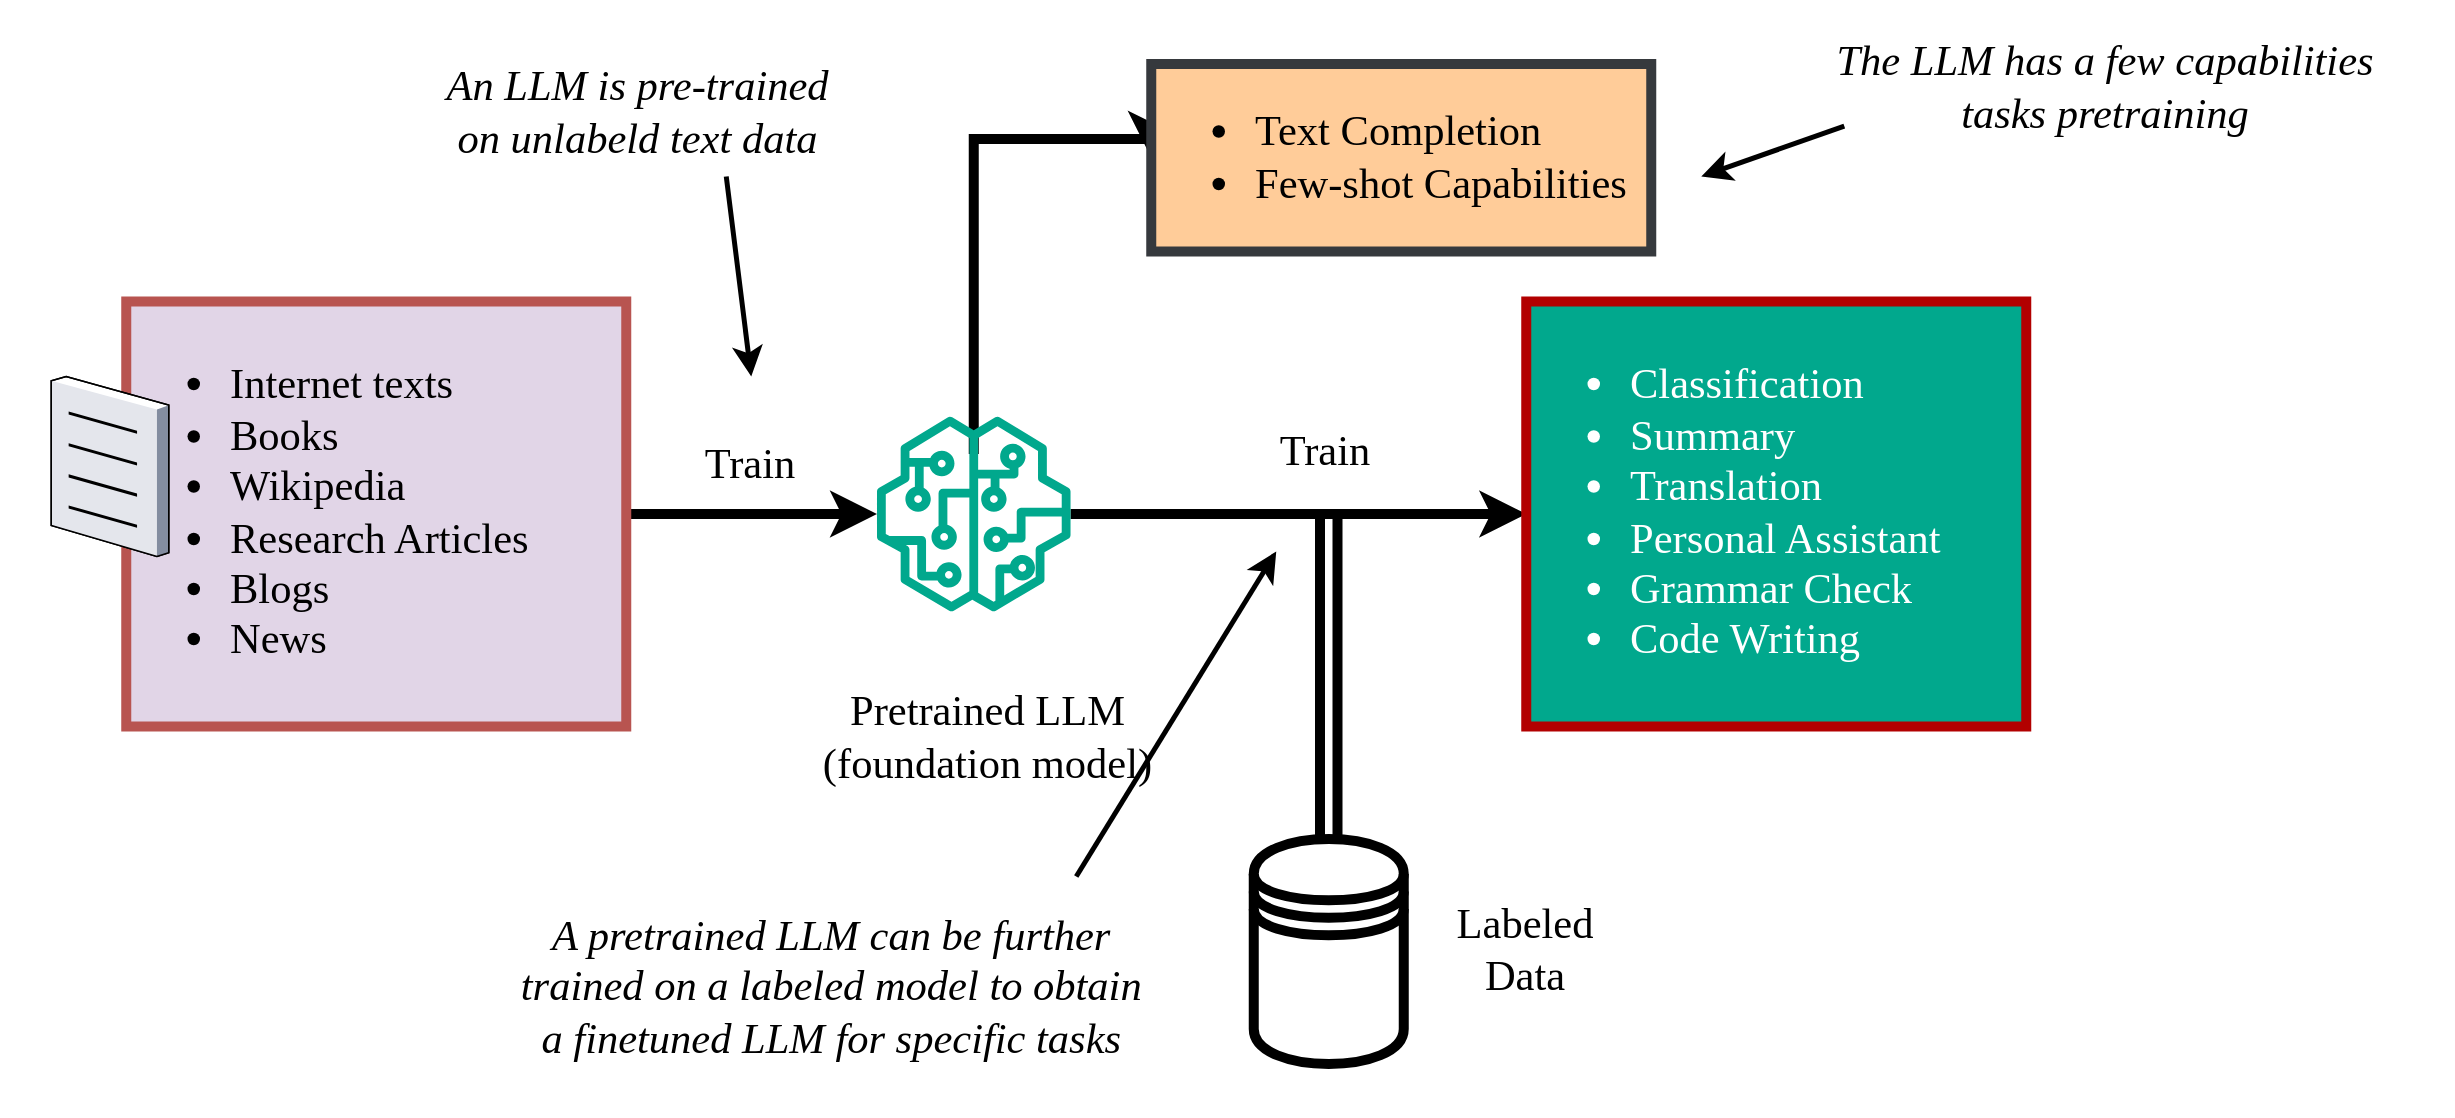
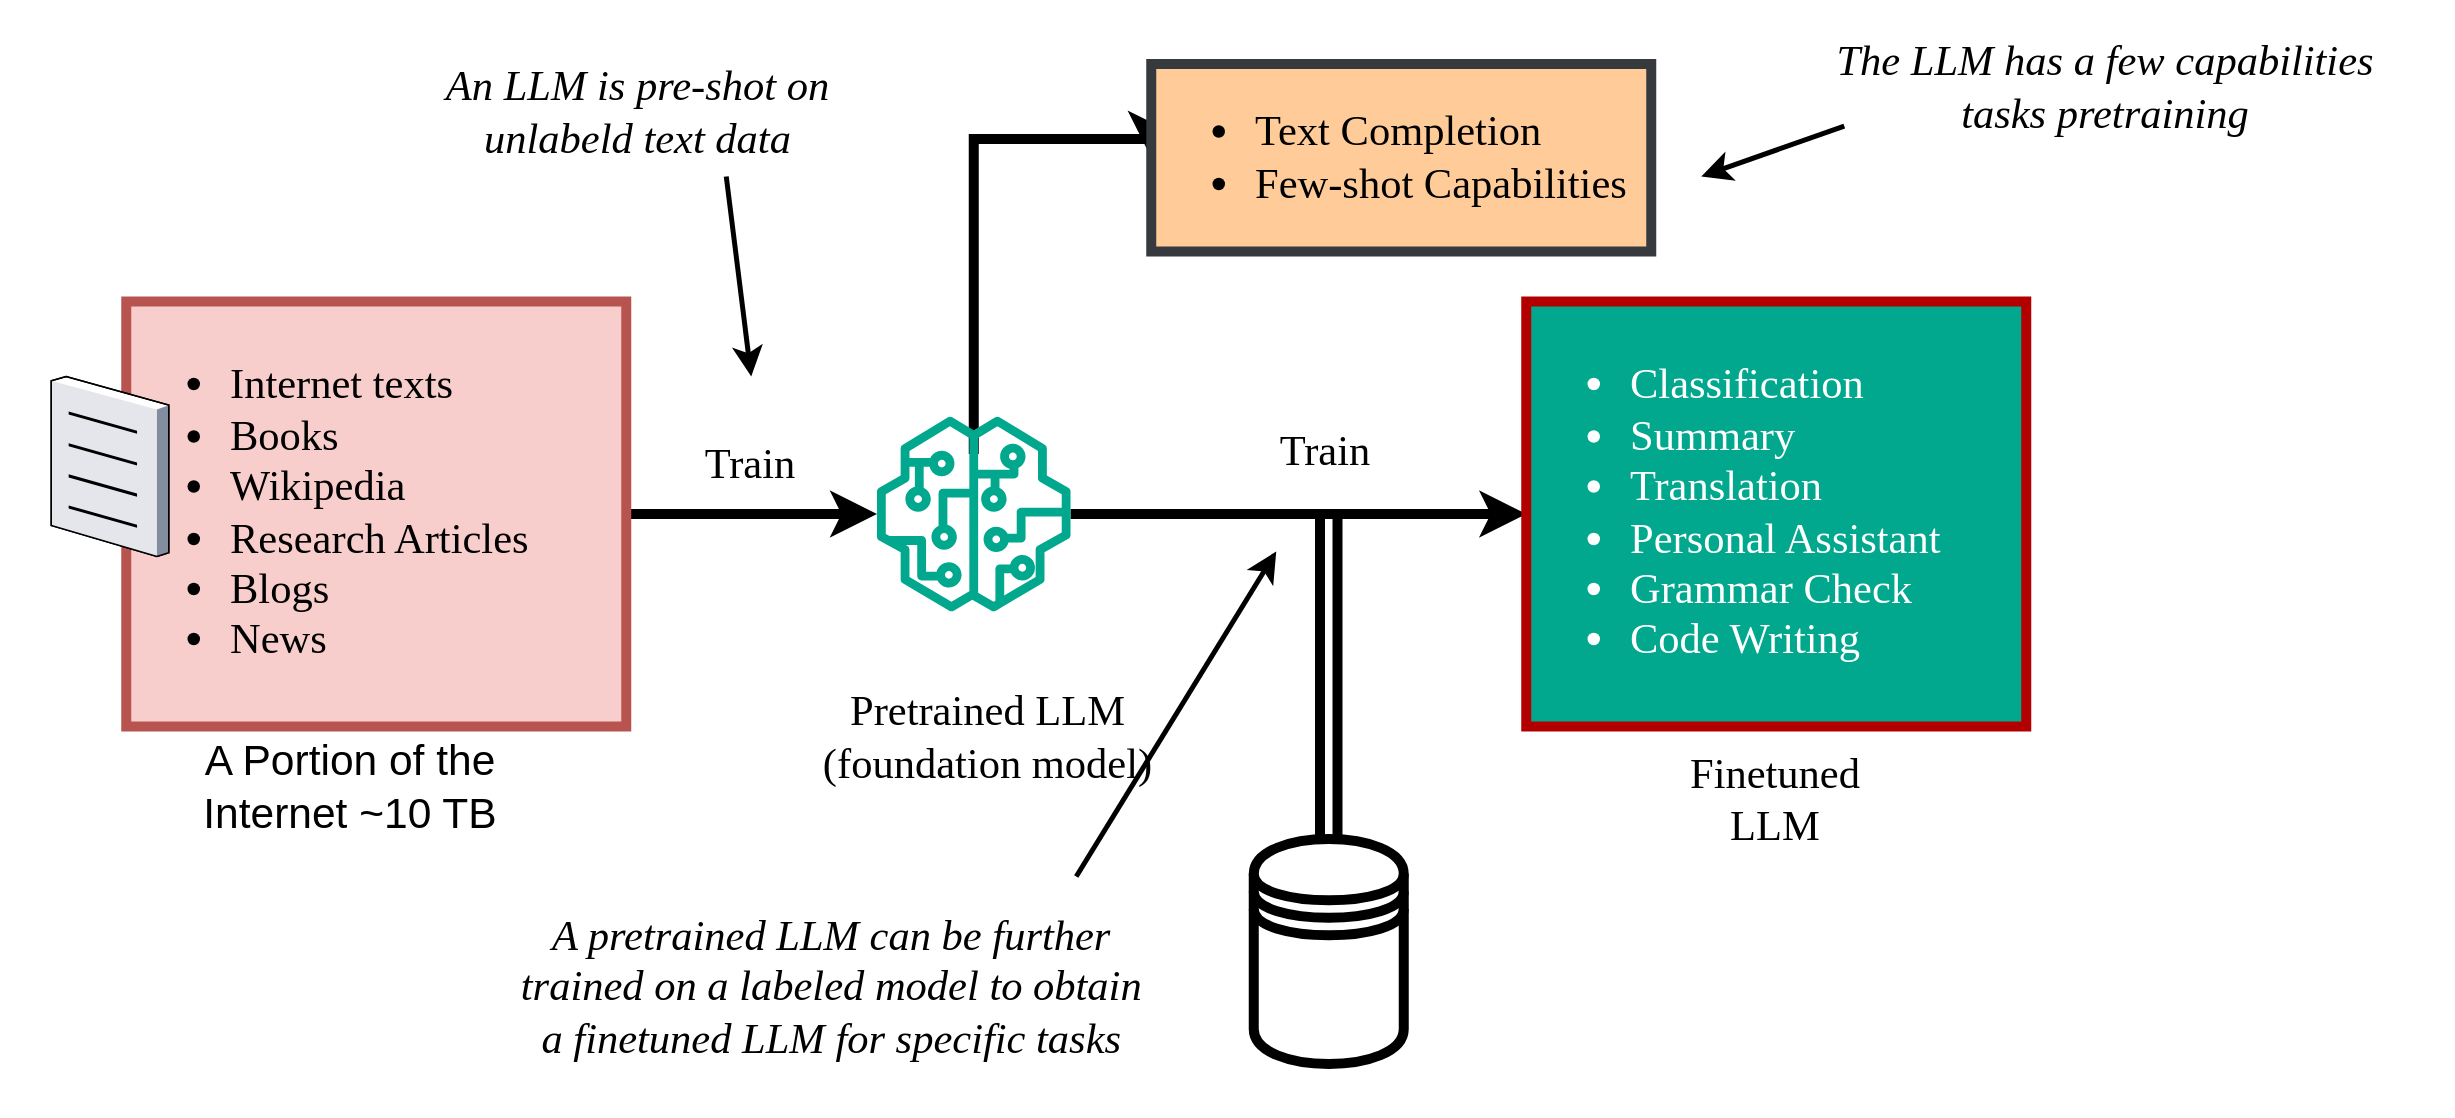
- <mxCell id="20" value="&lt;i&gt;An LLM is pre-trained on unlabeld text data&lt;/i&gt;" style="text;html=1;align=center;verticalAlign=middle;whiteSpace=wrap;rounded=0;strokeWidth=4;fontSize=17;fontFamily=Times New Roman;" vertex="1" parent="1"><mxGeometry x="170" y="30" width="170" height="30" as="geometry" /></mxCell>
+ <mxCell id="20" value="&lt;i&gt;An LLM is pre-shot on unlabeld text data&lt;/i&gt;" style="text;html=1;align=center;verticalAlign=middle;whiteSpace=wrap;rounded=0;strokeWidth=4;fontSize=17;fontFamily=Times New Roman;" vertex="1" parent="1"><mxGeometry x="170" y="30" width="170" height="30" as="geometry" /></mxCell>
- <mxCell id="3" value="&lt;ul&gt;&lt;li&gt;Internet texts&lt;/li&gt;&lt;li&gt;Books&lt;/li&gt;&lt;li&gt;Wikipedia&lt;/li&gt;&lt;li&gt;Research Articles&lt;/li&gt;&lt;li&gt;Blogs&lt;/li&gt;&lt;li&gt;News&lt;/li&gt;&lt;/ul&gt;" style="rounded=0;whiteSpace=wrap;html=1;align=left;strokeWidth=4;fillColor=#e1d5e7;strokeColor=#b85450;fontSize=17;fontFamily=Times New Roman;" vertex="1" parent="1"><mxGeometry x="50" y="120" width="200" height="170" as="geometry" /></mxCell>
+ <mxCell id="3" value="&lt;ul&gt;&lt;li&gt;Internet texts&lt;/li&gt;&lt;li&gt;Books&lt;/li&gt;&lt;li&gt;Wikipedia&lt;/li&gt;&lt;li&gt;Research Articles&lt;/li&gt;&lt;li&gt;Blogs&lt;/li&gt;&lt;li&gt;News&lt;/li&gt;&lt;/ul&gt;" style="rounded=0;whiteSpace=wrap;html=1;align=left;strokeWidth=4;fillColor=#f8cecc;strokeColor=#b85450;fontSize=17;fontFamily=Times New Roman;" vertex="1" parent="1"><mxGeometry x="50" y="120" width="200" height="170" as="geometry" /></mxCell>
+ <mxCell id="24" value="&lt;font style=&quot;font-size: 17px;&quot;&gt;A Portion of the Internet ~10 TB&lt;/font&gt;" style="text;html=1;align=center;verticalAlign=middle;whiteSpace=wrap;rounded=0;" vertex="1" parent="1"><mxGeometry x="50" y="300" width="180" height="30" as="geometry" /></mxCell>
+ <mxCell id="17" value="Finetuned LLM" style="text;html=1;align=center;verticalAlign=middle;whiteSpace=wrap;rounded=0;strokeWidth=4;fontSize=17;fontFamily=Times New Roman;" vertex="1" parent="1"><mxGeometry x="680" y="305" width="60" height="30" as="geometry" /></mxCell>
- <mxCell id="16" value="Labeled Data" style="text;html=1;align=center;verticalAlign=middle;whiteSpace=wrap;rounded=0;strokeWidth=4;fontSize=17;fontFamily=Times New Roman;" vertex="1" parent="1"><mxGeometry x="580" y="365" width="60" height="30" as="geometry" /></mxCell>
